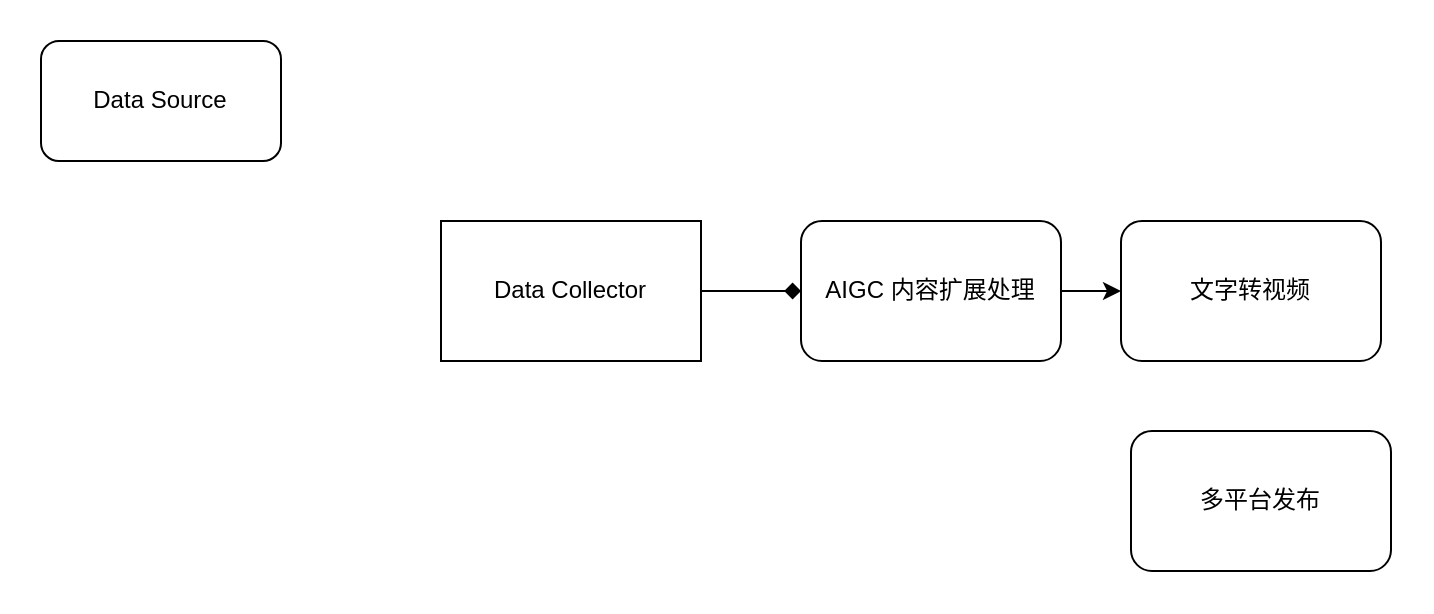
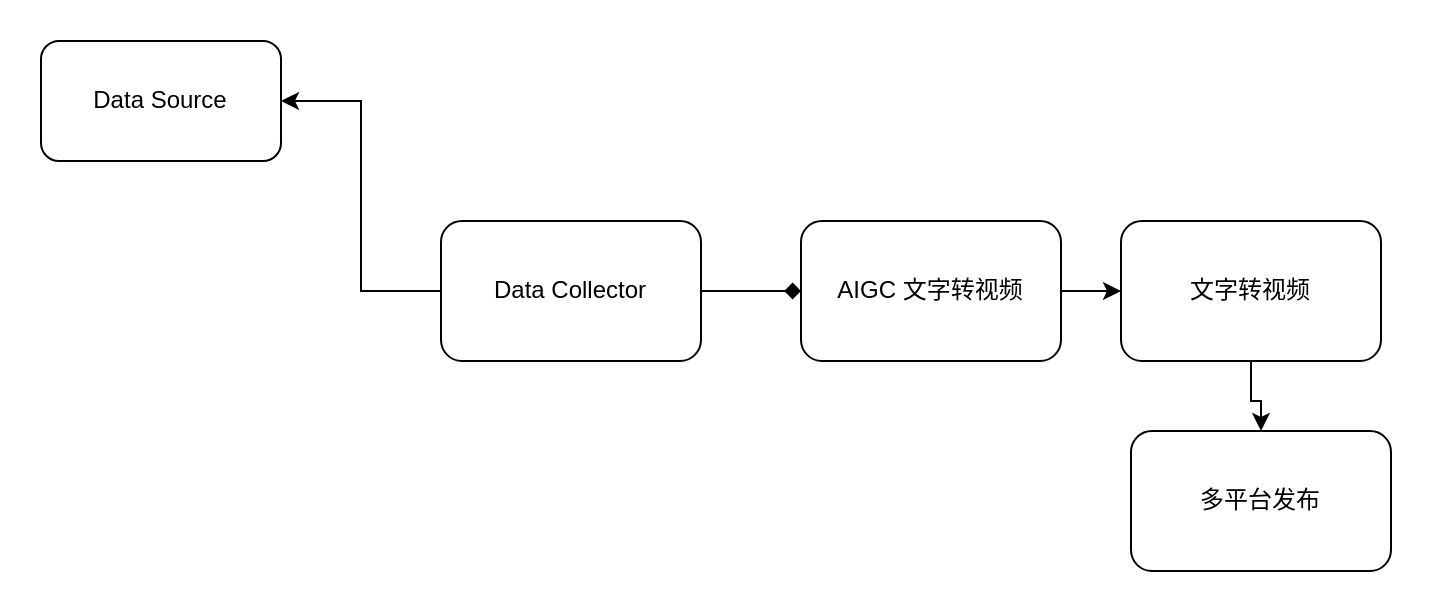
+ <mxCell id="2" style="edgeStyle=orthogonalEdgeStyle;rounded=0;orthogonalLoop=1;jettySize=auto;html=1;entryX=1;entryY=0.5;entryDx=0;entryDy=0;" edge="1" parent="1" source="4" target="5"><mxGeometry relative="1" as="geometry" /></mxCell>
- <mxCell id="4" value="Data Collector" style="whiteSpace=wrap;html=1;rounded=0;" vertex="1" parent="1"><mxGeometry x="220" y="110" width="130" height="70" as="geometry" /></mxCell>
+ <mxCell id="4" value="Data Collector" style="rounded=1;whiteSpace=wrap;html=1;" vertex="1" parent="1"><mxGeometry x="220" y="110" width="130" height="70" as="geometry" /></mxCell>
- <mxCell id="7" value="AIGC 内容扩展处理" style="rounded=1;whiteSpace=wrap;html=1;" vertex="1" parent="1"><mxGeometry x="400" y="110" width="130" height="70" as="geometry" /></mxCell>
+ <mxCell id="7" value="AIGC 文字转视频" style="rounded=1;whiteSpace=wrap;html=1;" vertex="1" parent="1"><mxGeometry x="400" y="110" width="130" height="70" as="geometry" /></mxCell>
+ <mxCell id="8" value="" style="edgeStyle=orthogonalEdgeStyle;rounded=0;orthogonalLoop=1;jettySize=auto;html=1;" edge="1" parent="1" source="9" target="10"><mxGeometry relative="1" as="geometry" /></mxCell>
